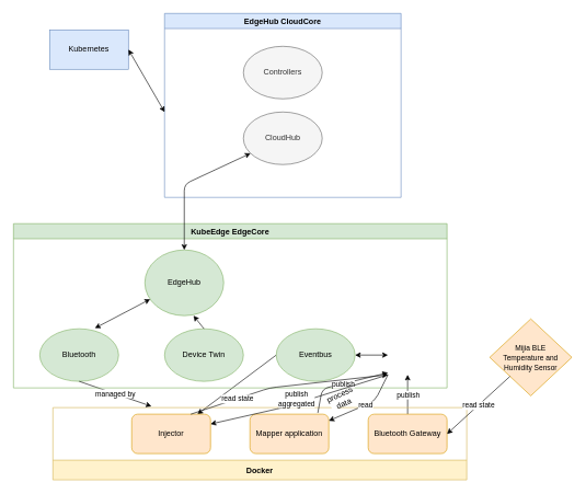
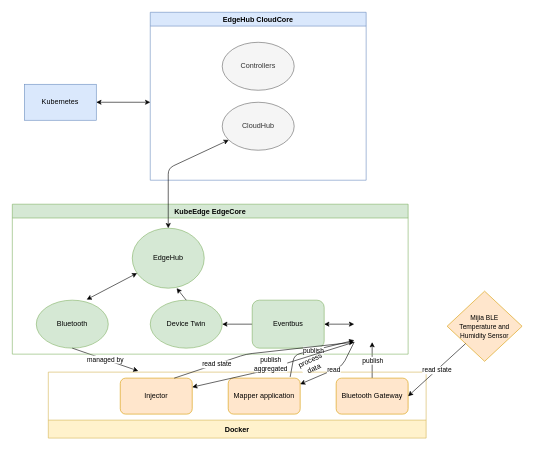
- <mxCell id="22" value="Kubernetes" style="rounded=0;whiteSpace=wrap;html=1;fillColor=#dae8fc;strokeColor=#6c8ebf;" parent="1" vertex="1"><mxGeometry x="75" y="45" width="120" height="60" as="geometry" /></mxCell>
+ <mxCell id="22" value="Kubernetes" style="rounded=0;whiteSpace=wrap;html=1;fillColor=#dae8fc;strokeColor=#6c8ebf;" parent="1" vertex="1"><mxGeometry x="40" y="140" width="120" height="60" as="geometry" /></mxCell>
- <mxCell id="20" value="Eventbus" style="ellipse;whiteSpace=wrap;html=1;fillColor=#d5e8d4;strokeColor=#82b366;" parent="19" vertex="1"><mxGeometry x="400" y="160" width="120" height="80" as="geometry" /></mxCell>
+ <mxCell id="20" value="Eventbus" style="whiteSpace=wrap;html=1;fillColor=#d5e8d4;strokeColor=#82b366;rounded=1;" parent="19" vertex="1"><mxGeometry x="400" y="160" width="120" height="80" as="geometry" /></mxCell>
- <mxCell id="6" value="" style="endArrow=classic;html=1;exitX=0;exitY=0.5;exitDx=0;exitDy=0;" parent="1" source="20" target="16" edge="1"><mxGeometry width="50" height="50" relative="1" as="geometry"><mxPoint x="470" y="580" as="sourcePoint" /><mxPoint x="520" y="530" as="targetPoint" /></mxGeometry></mxCell>
+ <mxCell id="6" value="" style="endArrow=classic;html=1;entryX=1;entryY=0.5;entryDx=0;entryDy=0;exitX=0;exitY=0.5;exitDx=0;exitDy=0;" parent="1" source="20" target="3" edge="1"><mxGeometry width="50" height="50" relative="1" as="geometry"><mxPoint x="470" y="580" as="sourcePoint" /><mxPoint x="520" y="530" as="targetPoint" /></mxGeometry></mxCell>
